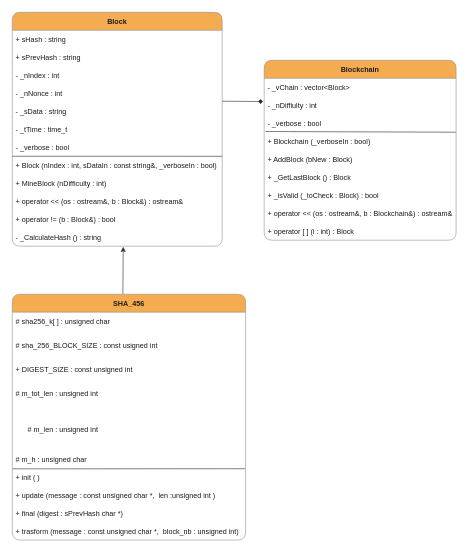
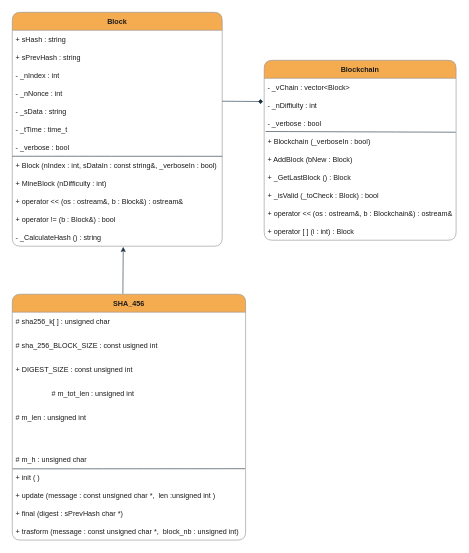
- <mxCell id="32" value="# m_tot_len : unsigned int" style="text;strokeColor=none;fillColor=none;align=left;verticalAlign=middle;spacingLeft=4;spacingRight=4;overflow=hidden;points=[[0,0.5],[1,0.5]];portConstraint=eastwest;rotatable=0;fontColor=#1A1A1A;rounded=1;" parent="28" vertex="1"><mxGeometry y="150" width="260" height="30" as="geometry" /></mxCell>
+ <mxCell id="32" value="# m_tot_len : unsigned int" style="text;strokeColor=none;fillColor=none;align=left;verticalAlign=middle;spacingLeft=4;spacingRight=4;overflow=hidden;points=[[0,0.5],[1,0.5]];portConstraint=eastwest;rotatable=0;fontColor=#1A1A1A;rounded=1;" parent="28" vertex="1"><mxGeometry x="60" y="150" width="260" height="30" as="geometry" /></mxCell>
- <mxCell id="33" value="# m_len : unsigned int" style="text;strokeColor=none;fillColor=none;align=left;verticalAlign=middle;spacingLeft=4;spacingRight=4;overflow=hidden;points=[[0,0.5],[1,0.5]];portConstraint=eastwest;rotatable=0;fontColor=#1A1A1A;rounded=1;" parent="28" vertex="1"><mxGeometry x="20" y="210" width="260" height="30" as="geometry" /></mxCell>
+ <mxCell id="33" value="# m_len : unsigned int" style="text;strokeColor=none;fillColor=none;align=left;verticalAlign=middle;spacingLeft=4;spacingRight=4;overflow=hidden;points=[[0,0.5],[1,0.5]];portConstraint=eastwest;rotatable=0;fontColor=#1A1A1A;rounded=1;" parent="28" vertex="1"><mxGeometry y="190" width="260" height="30" as="geometry" /></mxCell>
